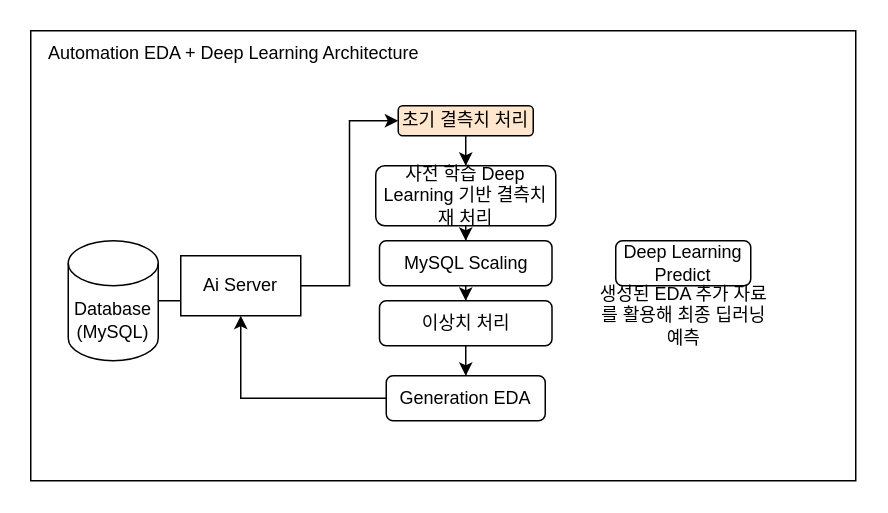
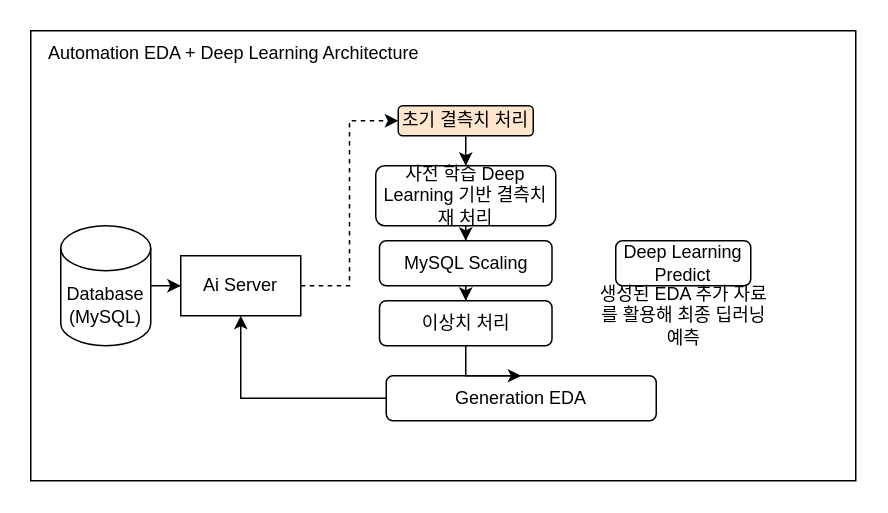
- <mxCell id="6" style="edgeStyle=orthogonalEdgeStyle;rounded=0;orthogonalLoop=1;jettySize=auto;html=1;entryX=0;entryY=0.5;entryDx=0;entryDy=0;" edge="1" parent="1" source="7" target="11"><mxGeometry relative="1" as="geometry" /></mxCell>
+ <mxCell id="6" style="edgeStyle=orthogonalEdgeStyle;rounded=0;orthogonalLoop=1;jettySize=auto;html=1;entryX=0;entryY=0.5;entryDx=0;entryDy=0;dashed=1;" edge="1" parent="1" source="7" target="11"><mxGeometry relative="1" as="geometry" /></mxCell>
- <mxCell id="4" value="Database&lt;div&gt;(MySQL)&lt;/div&gt;" style="shape=cylinder3;whiteSpace=wrap;html=1;boundedLbl=1;backgroundOutline=1;size=15;" vertex="1" parent="1"><mxGeometry x="45" y="160" width="60" height="80" as="geometry" /></mxCell>
+ <mxCell id="4" value="Database&lt;div&gt;(MySQL)&lt;/div&gt;" style="shape=cylinder3;whiteSpace=wrap;html=1;boundedLbl=1;backgroundOutline=1;size=15;" vertex="1" parent="1"><mxGeometry x="40" y="150" width="60" height="80" as="geometry" /></mxCell>
- <mxCell id="9" value="Generation EDA" style="rounded=1;whiteSpace=wrap;html=1;" vertex="1" parent="1"><mxGeometry x="257" y="250" width="106" height="30" as="geometry" /></mxCell>
+ <mxCell id="9" value="Generation EDA" style="rounded=1;whiteSpace=wrap;html=1;" vertex="1" parent="1"><mxGeometry x="257" y="250" width="180" height="30" as="geometry" /></mxCell>
